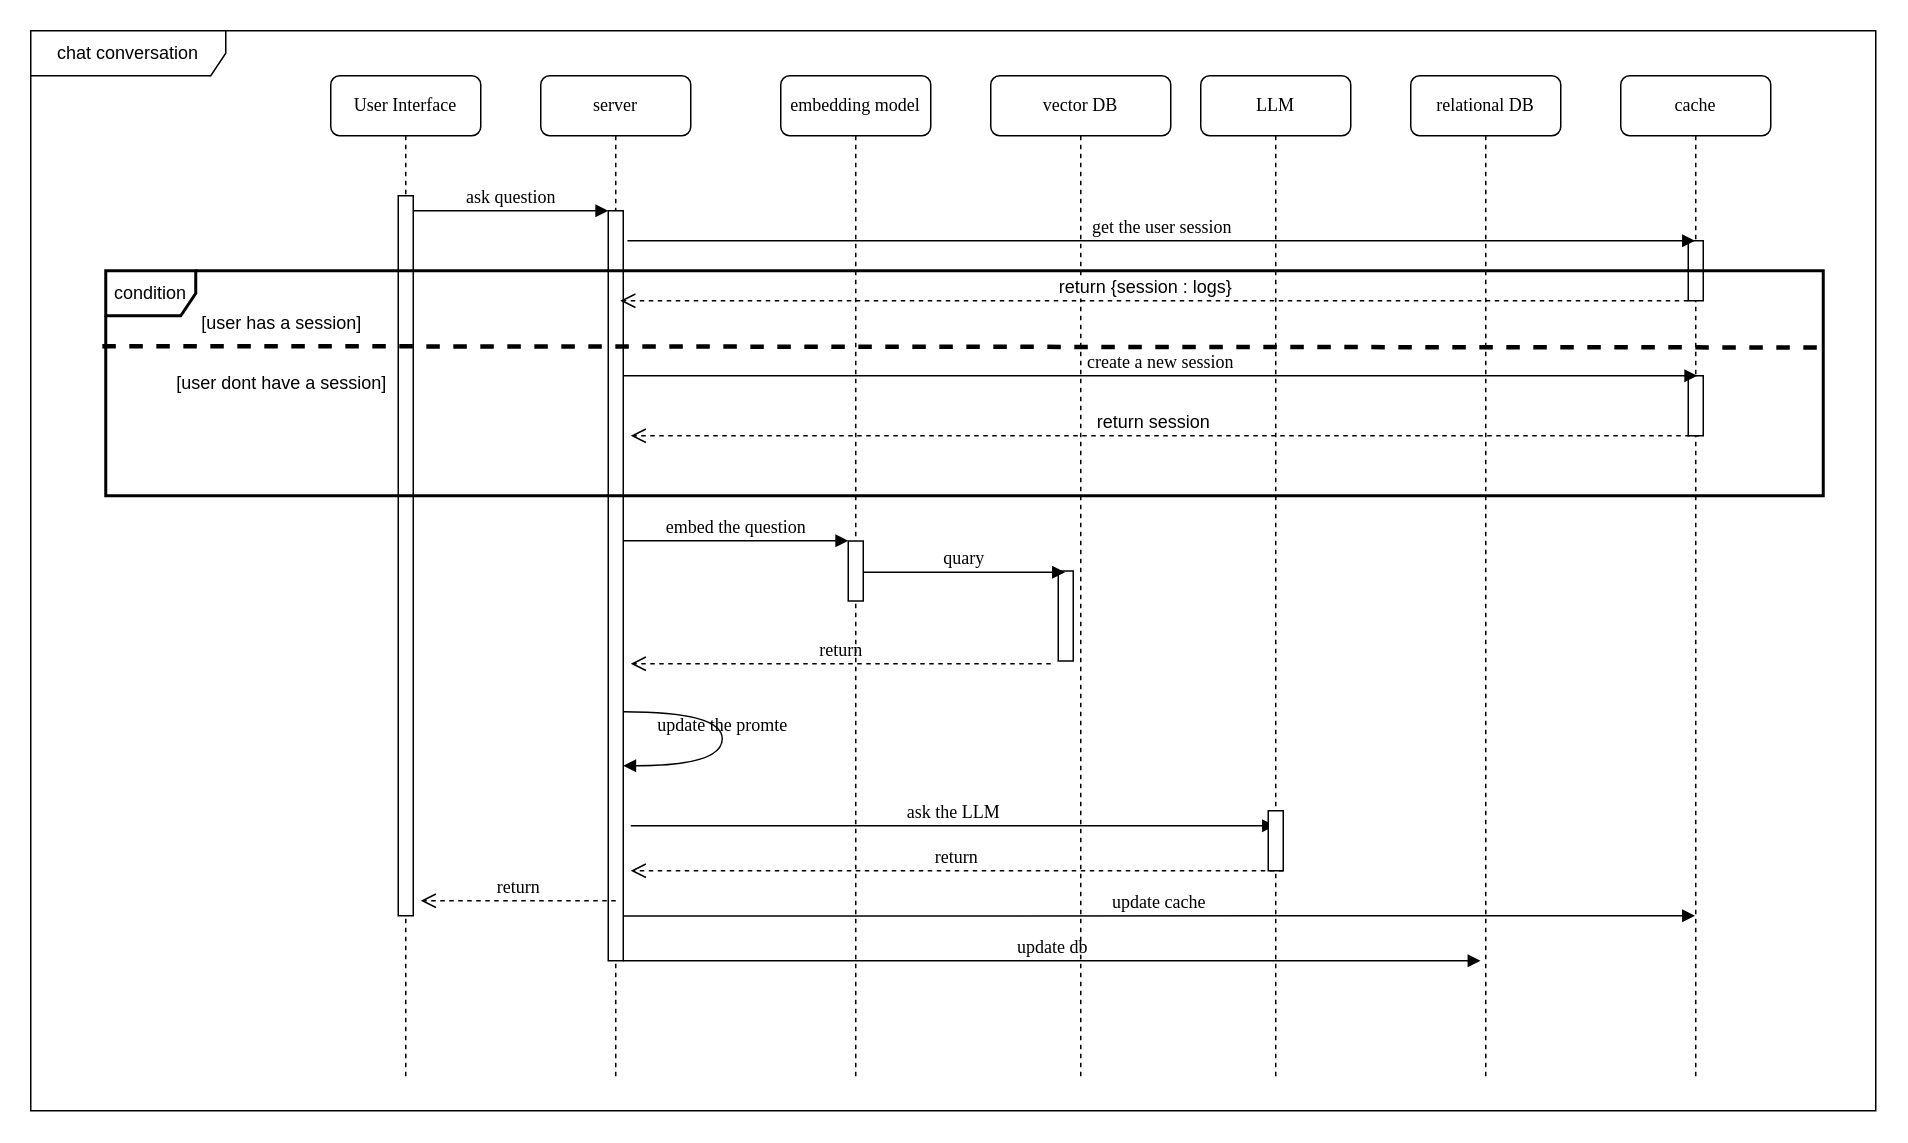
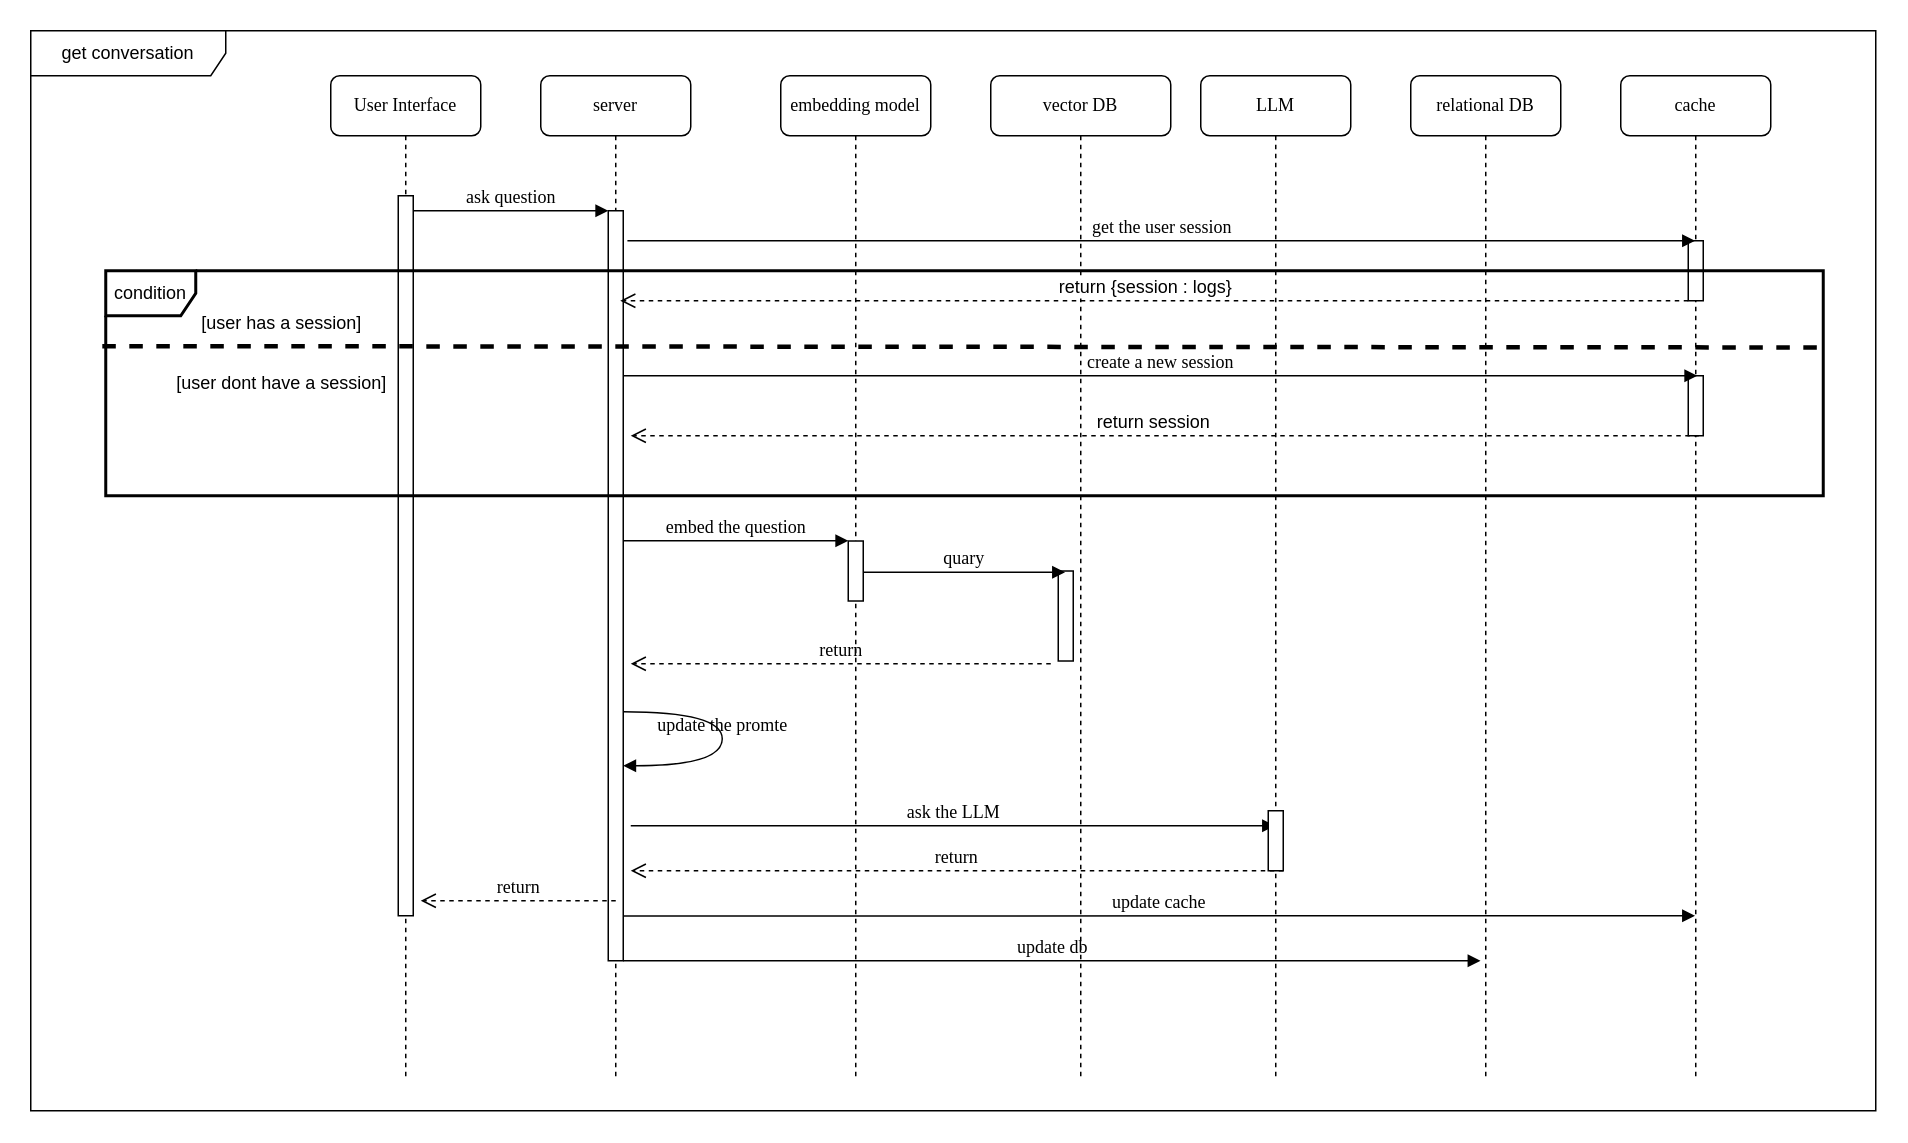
- <mxCell id="38" value="chat conversation" style="shape=umlFrame;whiteSpace=wrap;html=1;pointerEvents=0;width=130;height=30;" vertex="1" parent="1"><mxGeometry x="20" y="20" width="1230" height="720" as="geometry" /></mxCell>
+ <mxCell id="38" value="get conversation" style="shape=umlFrame;whiteSpace=wrap;html=1;pointerEvents=0;width=130;height=30;" vertex="1" parent="1"><mxGeometry x="20" y="20" width="1230" height="720" as="geometry" /></mxCell>
